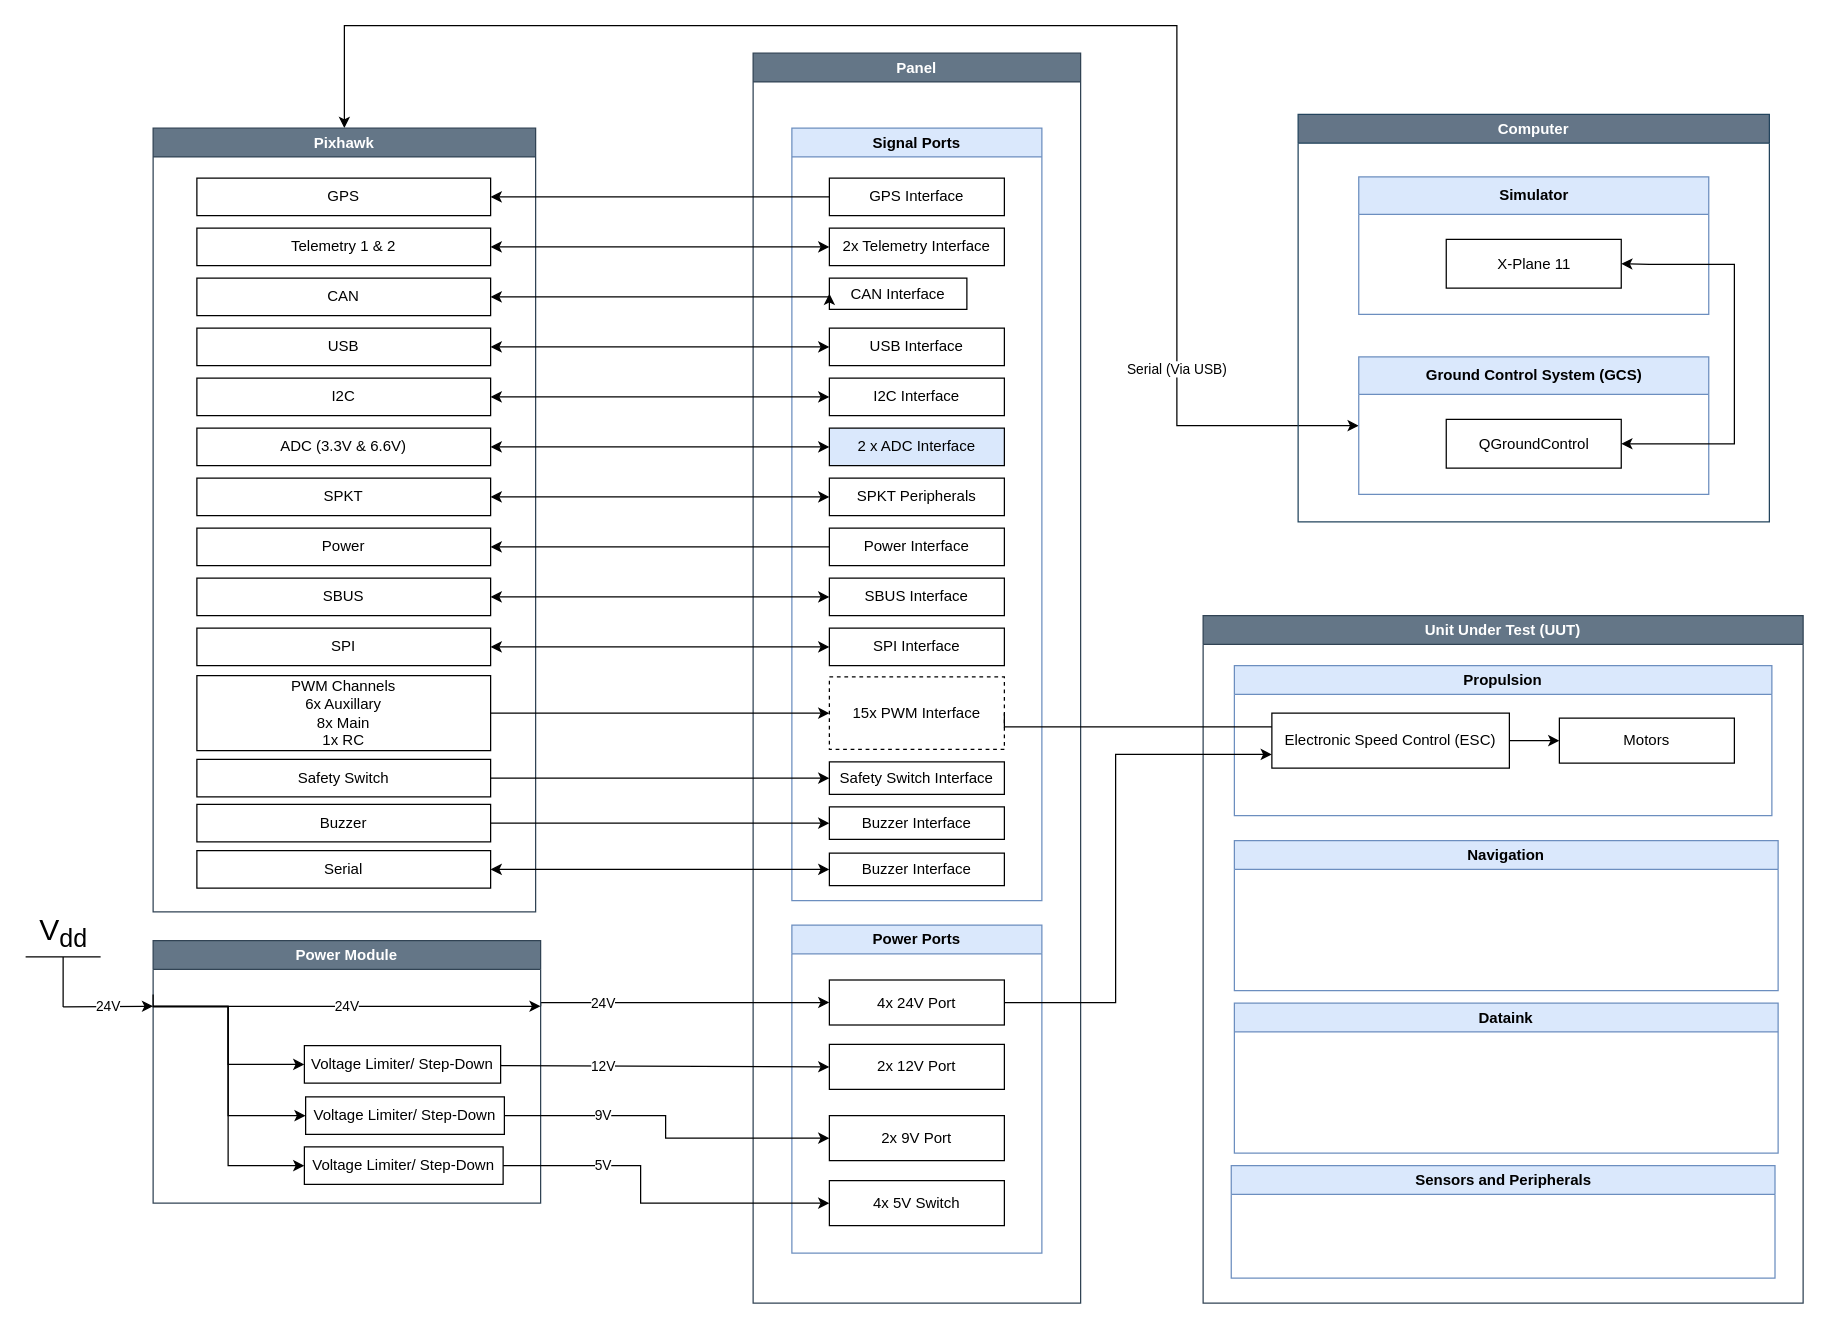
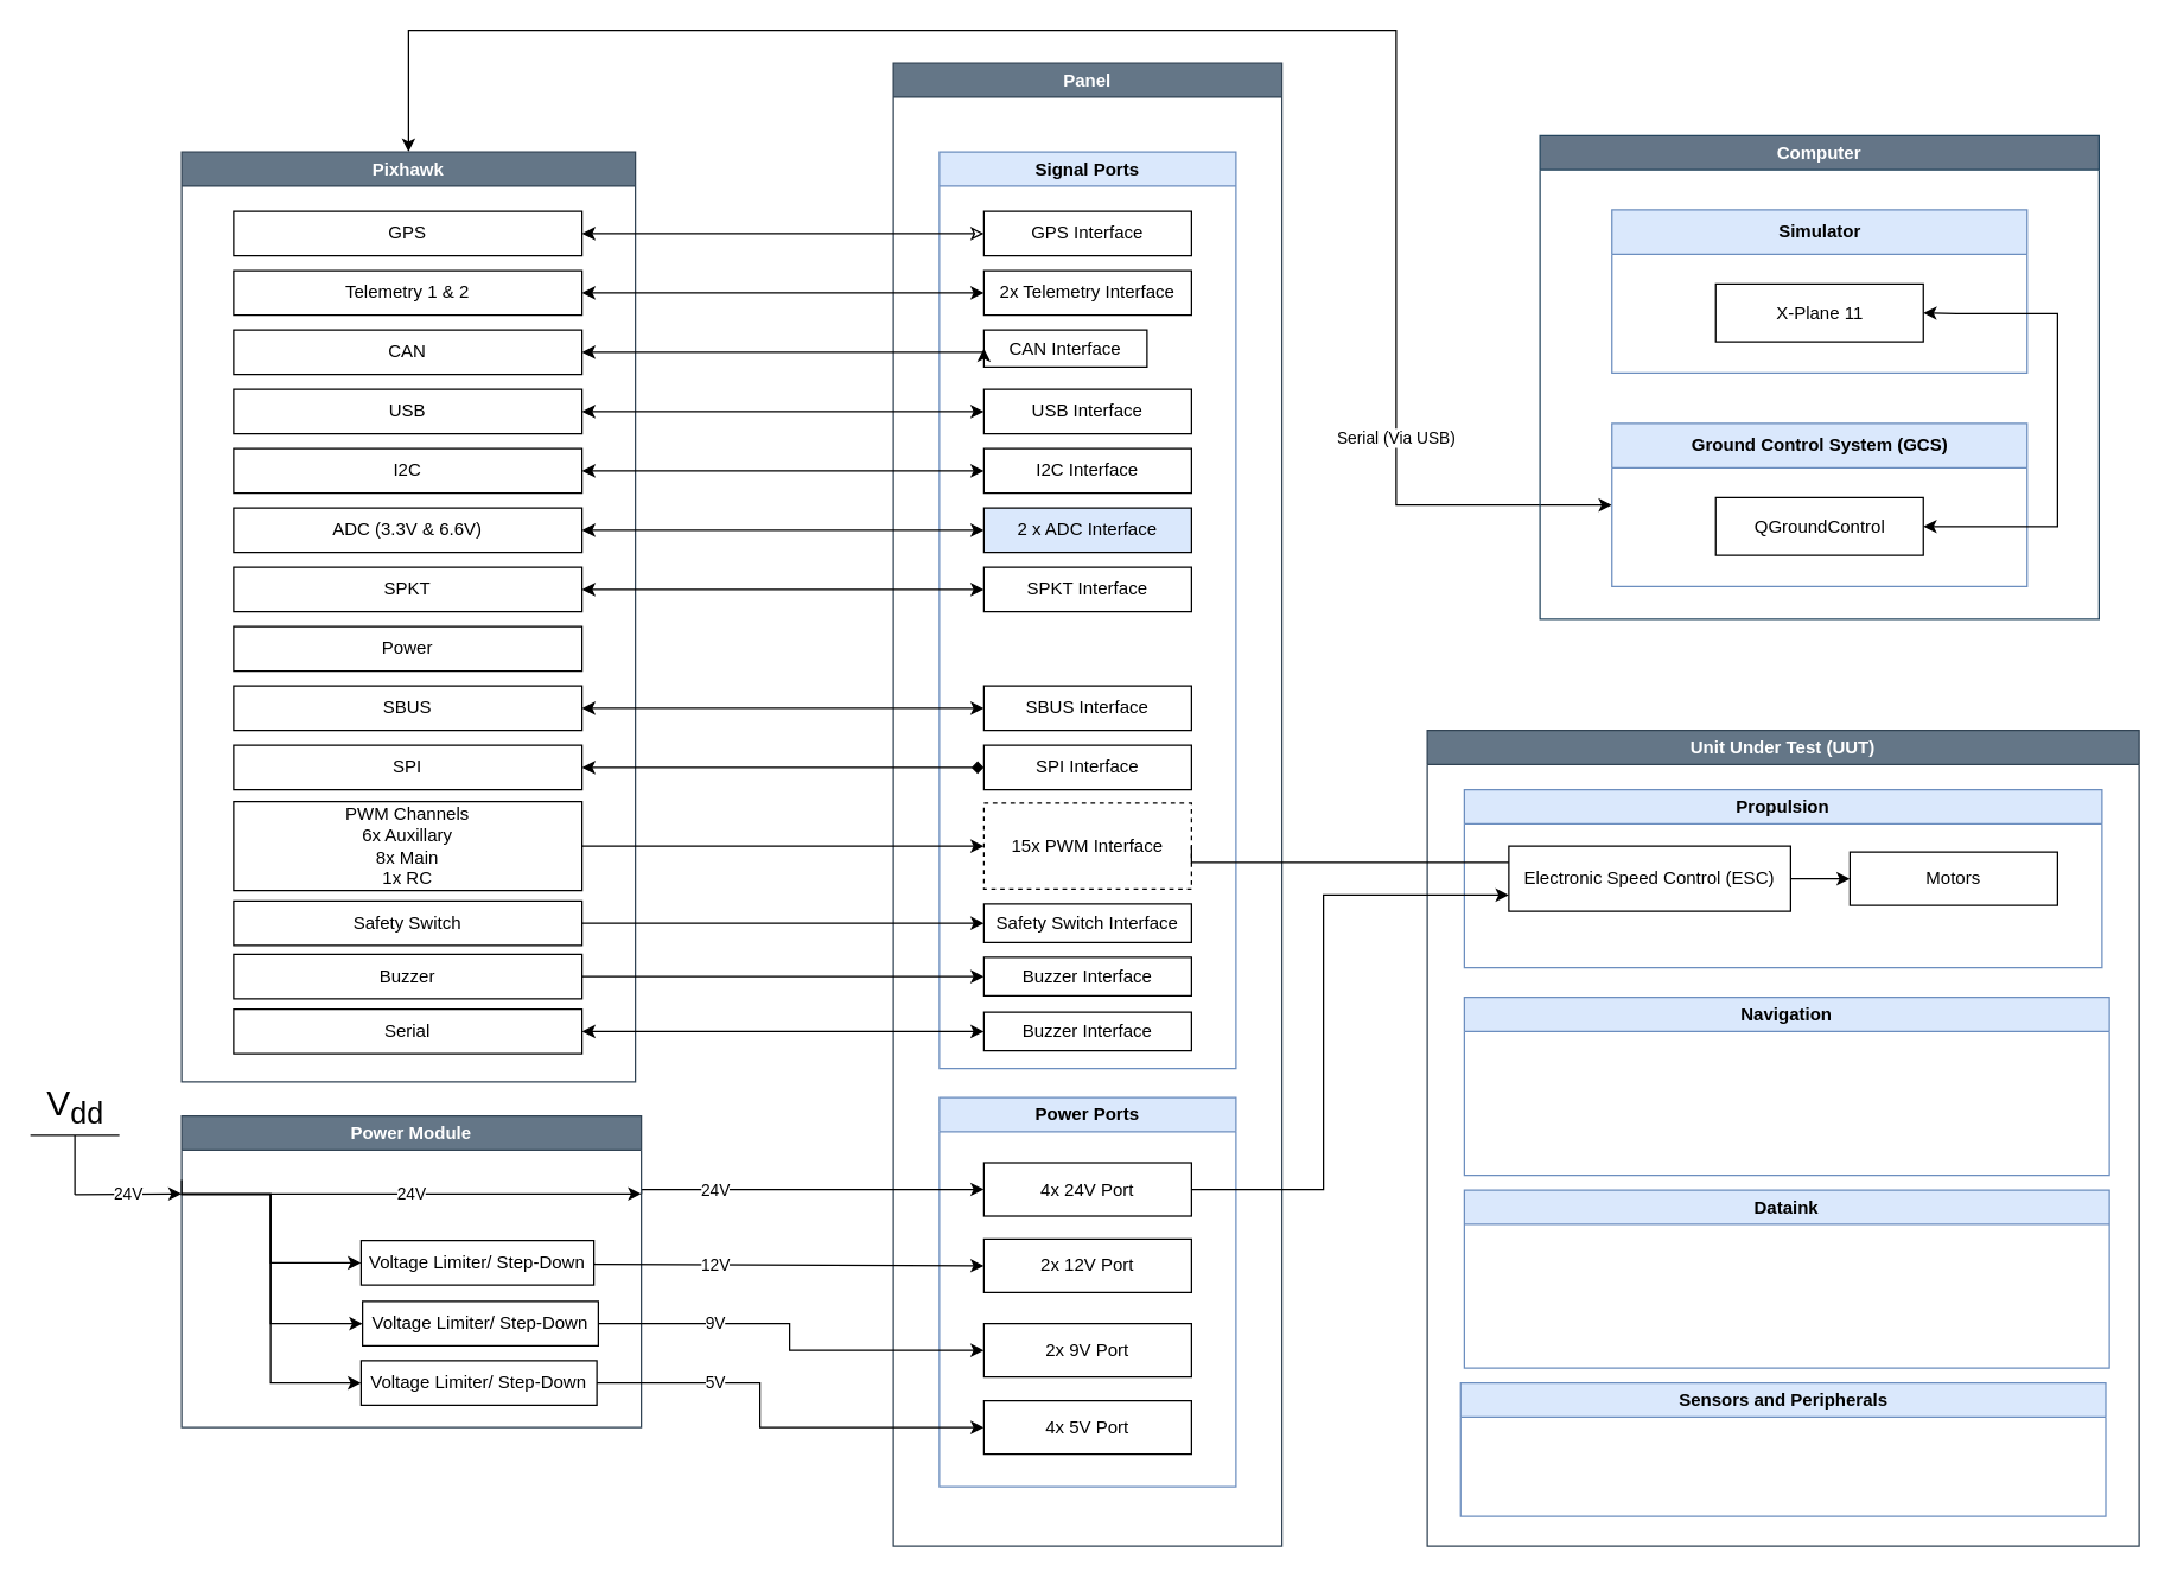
- <mxCell id="64" style="edgeStyle=orthogonalEdgeStyle;rounded=0;orthogonalLoop=1;jettySize=auto;html=1;exitX=1;exitY=0.5;exitDx=0;exitDy=0;entryX=0;entryY=0.5;entryDx=0;entryDy=0;jumpStyle=arc;jumpSize=10;endArrow=none;endFill=0;startArrow=classic;startFill=1;" parent="1" source="8" target="28" edge="1"><mxGeometry relative="1" as="geometry" /></mxCell>
+ <mxCell id="64" style="edgeStyle=orthogonalEdgeStyle;rounded=0;orthogonalLoop=1;jettySize=auto;html=1;exitX=1;exitY=0.5;exitDx=0;exitDy=0;entryX=0;entryY=0.5;entryDx=0;entryDy=0;jumpStyle=arc;jumpSize=10;endArrow=classic;endFill=0;startArrow=classic;startFill=1;" parent="1" source="8" target="28" edge="1"><mxGeometry relative="1" as="geometry" /></mxCell>
- <mxCell id="34" value="SPKT Peripherals" style="whiteSpace=wrap;html=1;" parent="24" vertex="1"><mxGeometry x="30" y="280" width="140" height="30" as="geometry" /></mxCell>
+ <mxCell id="34" value="SPKT Interface" style="whiteSpace=wrap;html=1;" parent="24" vertex="1"><mxGeometry x="30" y="280" width="140" height="30" as="geometry" /></mxCell>
- <mxCell id="70" style="edgeStyle=orthogonalEdgeStyle;rounded=0;orthogonalLoop=1;jettySize=auto;html=1;exitX=1;exitY=0.5;exitDx=0;exitDy=0;entryX=0;entryY=0.5;entryDx=0;entryDy=0;startArrow=classic;startFill=1;endArrow=none;endFill=0;" parent="1" source="12" target="27" edge="1"><mxGeometry relative="1" as="geometry" /></mxCell>
- <mxCell id="27" value="Power Interface" style="whiteSpace=wrap;html=1;" parent="24" vertex="1"><mxGeometry x="30" y="320" width="140" height="30" as="geometry" /></mxCell>
- <mxCell id="72" style="edgeStyle=orthogonalEdgeStyle;rounded=0;orthogonalLoop=1;jettySize=auto;html=1;exitX=1;exitY=0.5;exitDx=0;exitDy=0;entryX=0;entryY=0.5;entryDx=0;entryDy=0;startArrow=classic;startFill=1;" parent="1" source="14" target="36" edge="1"><mxGeometry relative="1" as="geometry" /></mxCell>
+ <mxCell id="72" style="edgeStyle=orthogonalEdgeStyle;rounded=0;orthogonalLoop=1;jettySize=auto;html=1;exitX=1;exitY=0.5;exitDx=0;exitDy=0;entryX=0;entryY=0.5;entryDx=0;entryDy=0;startArrow=classic;startFill=1;endArrow=diamond;" parent="1" source="14" target="36" edge="1"><mxGeometry relative="1" as="geometry" /></mxCell>
- <mxCell id="23" value="4x 5V Switch" style="whiteSpace=wrap;html=1;" parent="19" vertex="1"><mxGeometry x="30" y="204.5" width="140" height="36" as="geometry" /></mxCell>
+ <mxCell id="23" value="4x 5V Port" style="whiteSpace=wrap;html=1;" parent="19" vertex="1"><mxGeometry x="30" y="204.5" width="140" height="36" as="geometry" /></mxCell>
